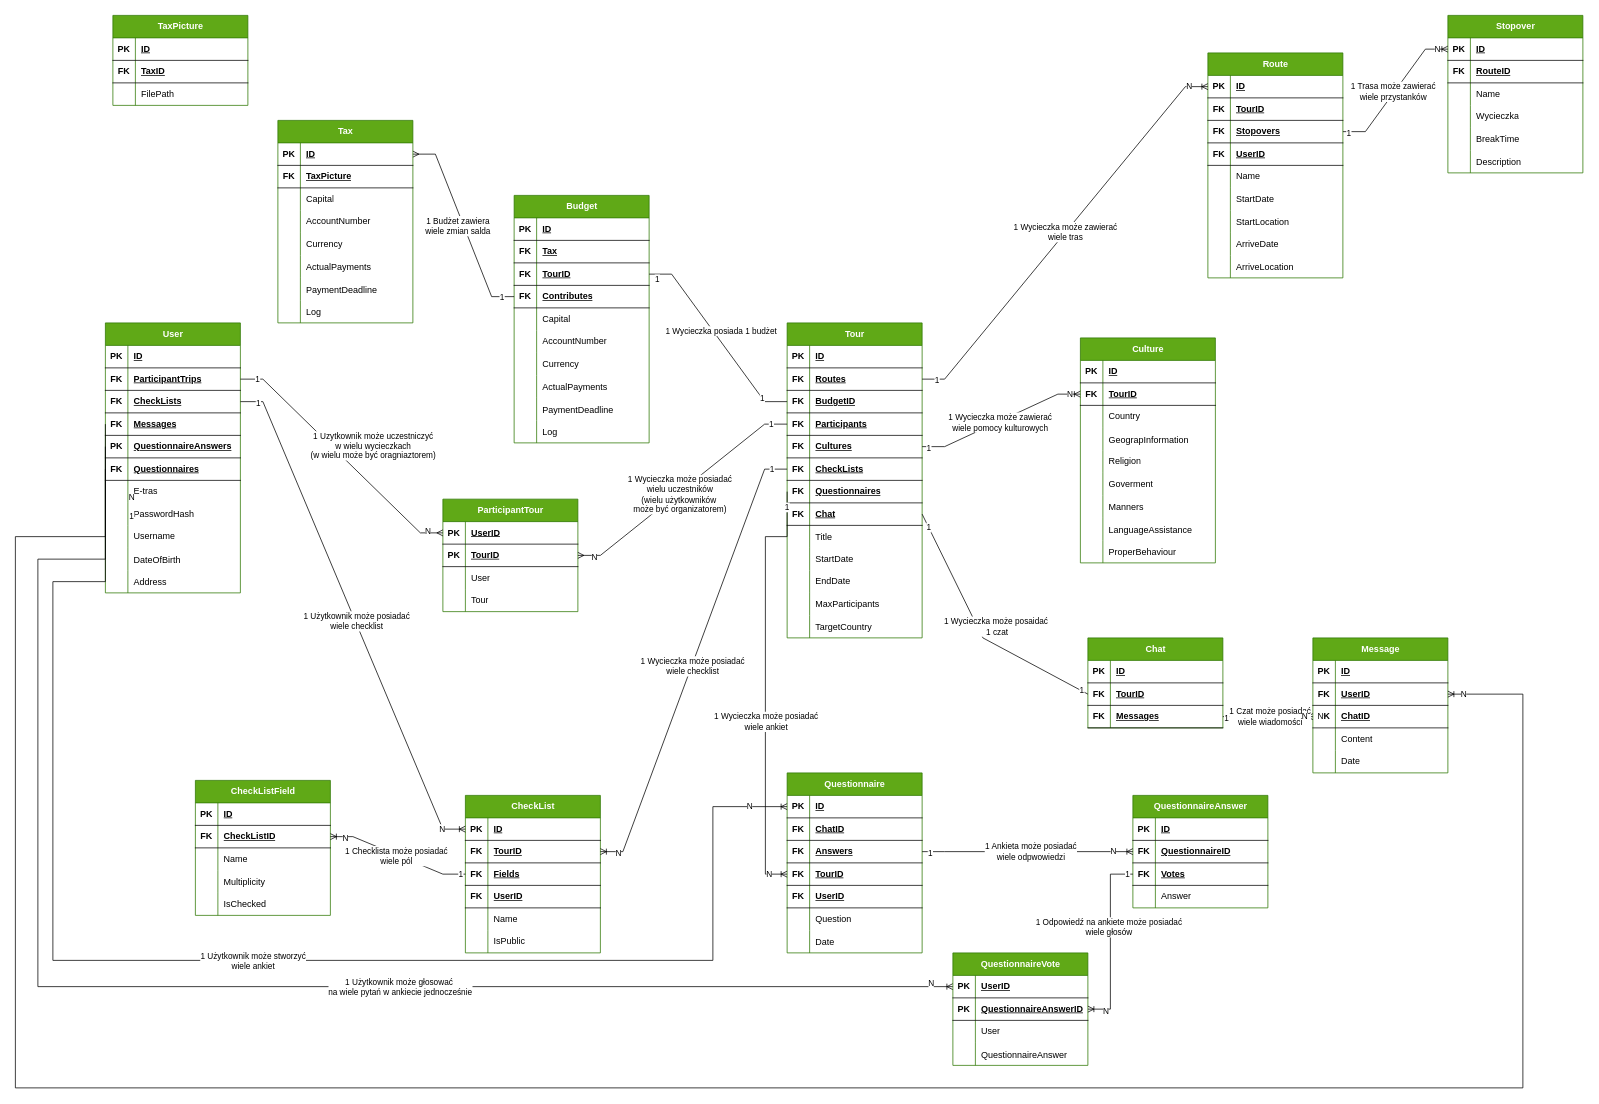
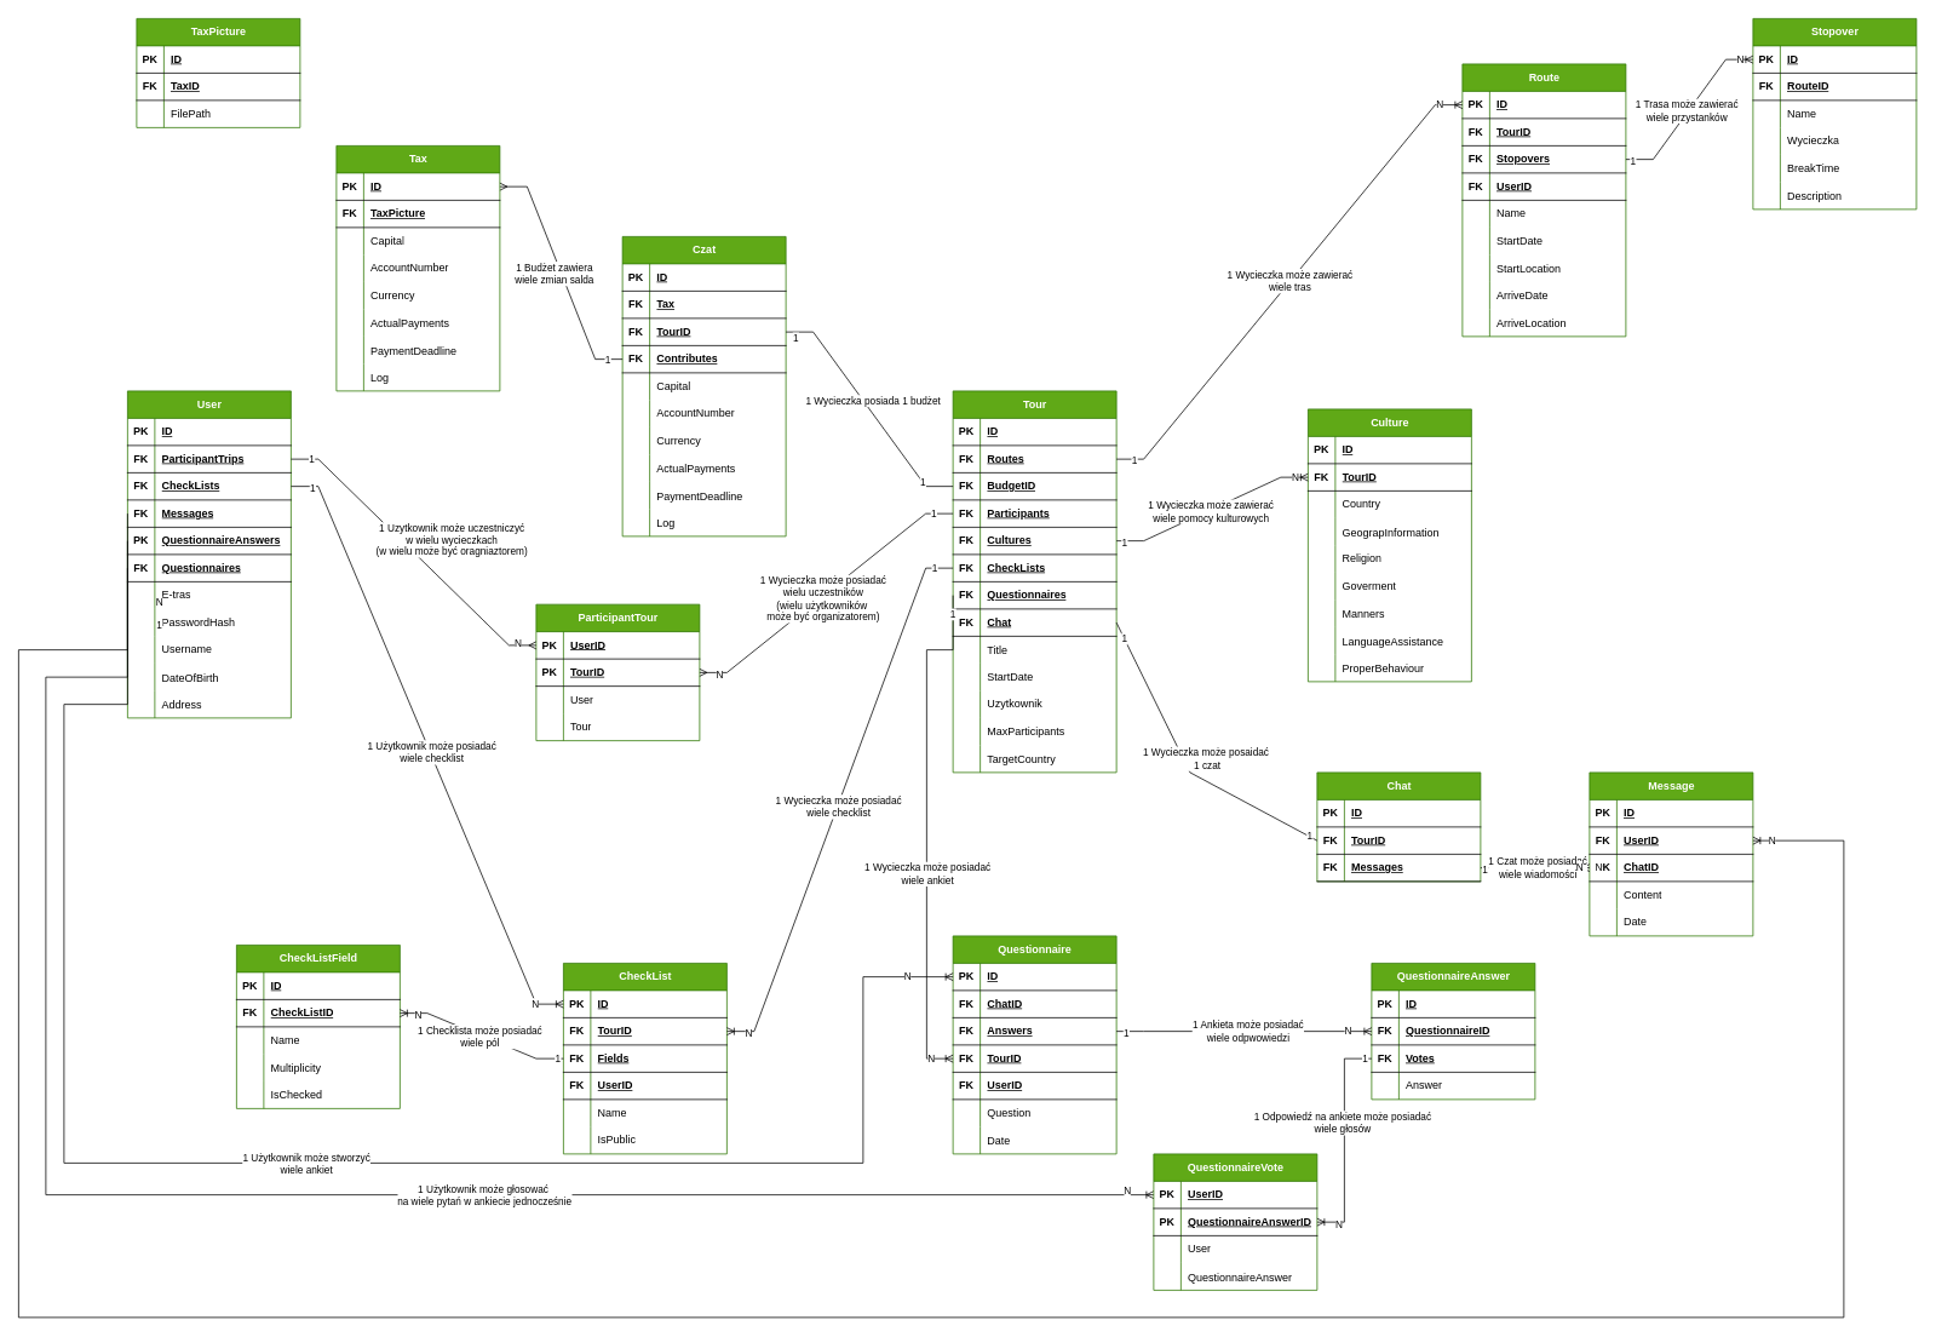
- <mxCell id="76" value="Budget" style="shape=table;startSize=30;container=1;collapsible=1;childLayout=tableLayout;fixedRows=1;rowLines=0;fontStyle=1;align=center;resizeLast=1;html=1;fillColor=#60a917;fontColor=#ffffff;strokeColor=#2D7600;" parent="1" vertex="1"><mxGeometry x="685" y="260" width="180" height="330" as="geometry" /></mxCell>
+ <mxCell id="76" value="Czat" style="shape=table;startSize=30;container=1;collapsible=1;childLayout=tableLayout;fixedRows=1;rowLines=0;fontStyle=1;align=center;resizeLast=1;html=1;fillColor=#60a917;fontColor=#ffffff;strokeColor=#2D7600;" parent="1" vertex="1"><mxGeometry x="685" y="260" width="180" height="330" as="geometry" /></mxCell>
- <mxCell id="69" value="EndDate" style="shape=partialRectangle;connectable=0;fillColor=none;top=0;left=0;bottom=0;right=0;align=left;spacingLeft=6;overflow=hidden;whiteSpace=wrap;html=1;" parent="67" vertex="1"><mxGeometry x="30" width="150" height="30" as="geometry"><mxRectangle width="150" height="30" as="alternateBounds" /></mxGeometry></mxCell>
+ <mxCell id="69" value="Uzytkownik" style="shape=partialRectangle;connectable=0;fillColor=none;top=0;left=0;bottom=0;right=0;align=left;spacingLeft=6;overflow=hidden;whiteSpace=wrap;html=1;" parent="67" vertex="1"><mxGeometry x="30" width="150" height="30" as="geometry"><mxRectangle width="150" height="30" as="alternateBounds" /></mxGeometry></mxCell>
